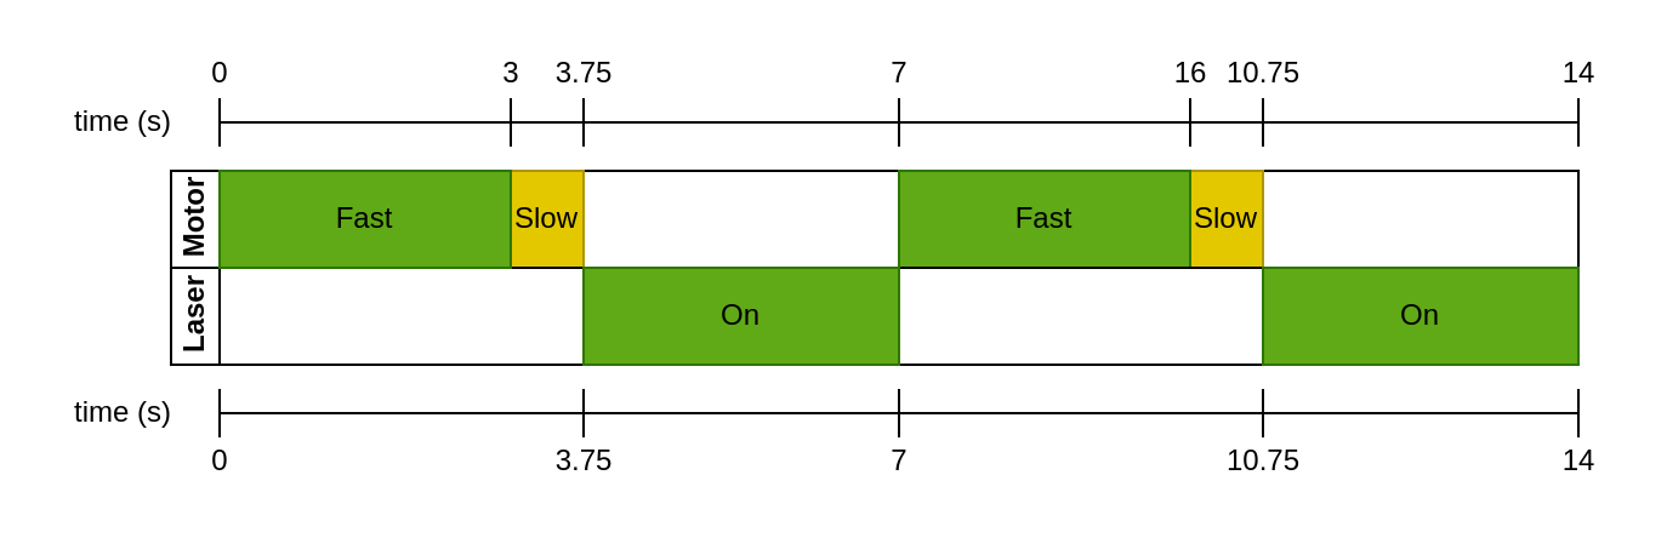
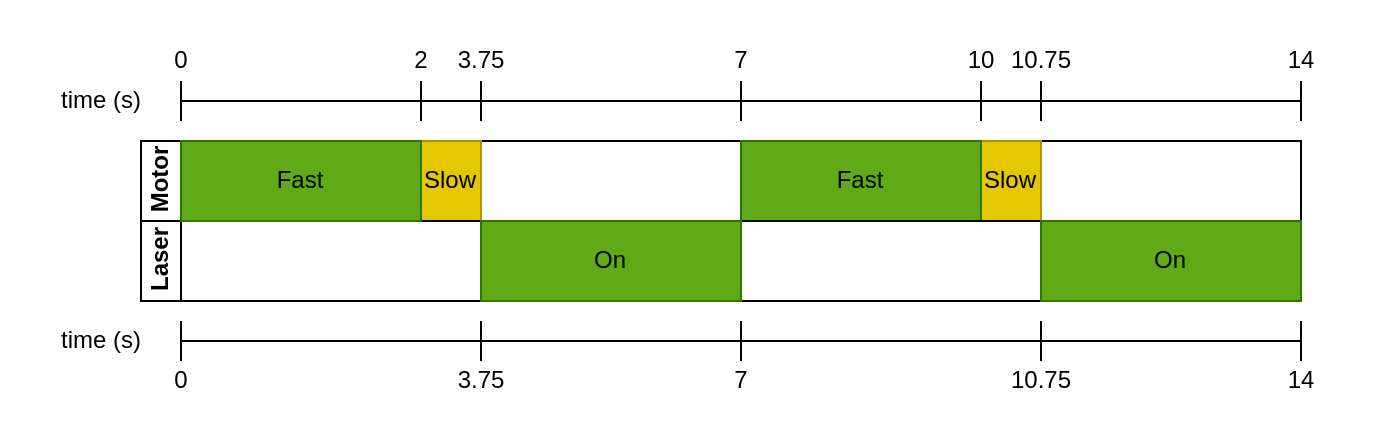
- <mxCell id="33" value="3" style="text;html=1;align=center;verticalAlign=middle;resizable=0;points=[];autosize=1;" parent="1" vertex="1"><mxGeometry x="200" y="20" width="20" height="20" as="geometry" /></mxCell>
+ <mxCell id="33" value="2" style="text;html=1;align=center;verticalAlign=middle;resizable=0;points=[];autosize=1;" parent="1" vertex="1"><mxGeometry x="200" y="20" width="20" height="20" as="geometry" /></mxCell>
- <mxCell id="35" value="16" style="text;html=1;align=center;verticalAlign=middle;resizable=0;points=[];autosize=1;" parent="1" vertex="1"><mxGeometry x="475" y="20" width="30" height="20" as="geometry" /></mxCell>
+ <mxCell id="35" value="10" style="text;html=1;align=center;verticalAlign=middle;resizable=0;points=[];autosize=1;" parent="1" vertex="1"><mxGeometry x="475" y="20" width="30" height="20" as="geometry" /></mxCell>
